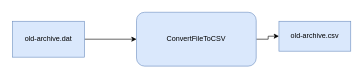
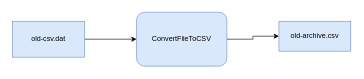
- <mxCell id="3" value="old-archive.dat" style="rounded=0;whiteSpace=wrap;html=1;fillColor=#dae8fc;strokeColor=#6c8ebf;" parent="1" vertex="1"><mxGeometry x="20" y="35" width="120" height="60" as="geometry" /></mxCell>
+ <mxCell id="3" value="old-csv.dat" style="rounded=0;whiteSpace=wrap;html=1;fillColor=#dae8fc;strokeColor=#6c8ebf;" parent="1" vertex="1"><mxGeometry x="20" y="35" width="120" height="60" as="geometry" /></mxCell>
- <mxCell id="5" value="ConvertFileToCSV" style="rounded=1;whiteSpace=wrap;html=1;fillColor=#dae8fc;strokeColor=#6c8ebf;" parent="1" vertex="1"><mxGeometry x="227" y="20" width="200" height="90" as="geometry" /></mxCell>
+ <mxCell id="5" value="ConvertFileToCSV" style="rounded=1;whiteSpace=wrap;html=1;fillColor=#dae8fc;strokeColor=#6c8ebf;" parent="1" vertex="1"><mxGeometry x="227" y="20" width="151" height="90" as="geometry" /></mxCell>
